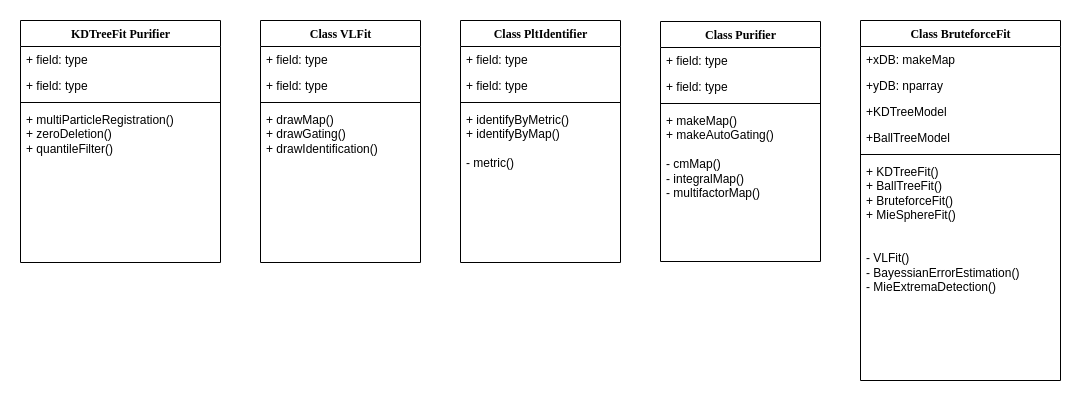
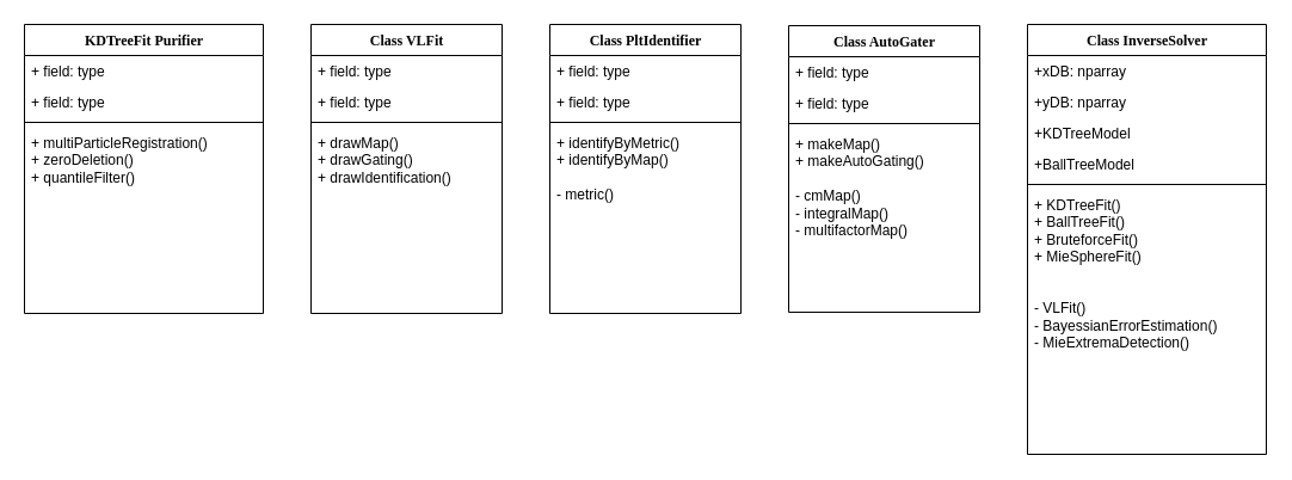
- <mxCell id="22" value="Class BruteforceFit" style="swimlane;html=1;fontStyle=1;align=center;verticalAlign=top;childLayout=stackLayout;horizontal=1;startSize=26;horizontalStack=0;resizeParent=1;resizeLast=0;collapsible=1;marginBottom=0;swimlaneFillColor=#ffffff;rounded=0;shadow=0;comic=0;labelBackgroundColor=none;strokeWidth=1;fillColor=none;fontFamily=Verdana;fontSize=12" parent="1" vertex="1"><mxGeometry x="860" y="20" width="200" height="360" as="geometry" /></mxCell>
+ <mxCell id="22" value="Class InverseSolver" style="swimlane;html=1;fontStyle=1;align=center;verticalAlign=top;childLayout=stackLayout;horizontal=1;startSize=26;horizontalStack=0;resizeParent=1;resizeLast=0;collapsible=1;marginBottom=0;swimlaneFillColor=#ffffff;rounded=0;shadow=0;comic=0;labelBackgroundColor=none;strokeWidth=1;fillColor=none;fontFamily=Verdana;fontSize=12" parent="1" vertex="1"><mxGeometry x="860" y="20" width="200" height="360" as="geometry" /></mxCell>
- <mxCell id="17" value="Class Purifier" style="swimlane;html=1;fontStyle=1;align=center;verticalAlign=top;childLayout=stackLayout;horizontal=1;startSize=26;horizontalStack=0;resizeParent=1;resizeLast=0;collapsible=1;marginBottom=0;swimlaneFillColor=#ffffff;rounded=0;shadow=0;comic=0;labelBackgroundColor=none;strokeWidth=1;fillColor=none;fontFamily=Verdana;fontSize=12" parent="1" vertex="1"><mxGeometry x="660" y="21" width="160" height="240" as="geometry" /></mxCell>
+ <mxCell id="17" value="Class AutoGater" style="swimlane;html=1;fontStyle=1;align=center;verticalAlign=top;childLayout=stackLayout;horizontal=1;startSize=26;horizontalStack=0;resizeParent=1;resizeLast=0;collapsible=1;marginBottom=0;swimlaneFillColor=#ffffff;rounded=0;shadow=0;comic=0;labelBackgroundColor=none;strokeWidth=1;fillColor=none;fontFamily=Verdana;fontSize=12" parent="1" vertex="1"><mxGeometry x="660" y="21" width="160" height="240" as="geometry" /></mxCell>
- <mxCell id="23" value="+xDB: makeMap" style="text;html=1;strokeColor=none;fillColor=none;align=left;verticalAlign=top;spacingLeft=4;spacingRight=4;whiteSpace=wrap;overflow=hidden;rotatable=0;points=[[0,0.5],[1,0.5]];portConstraint=eastwest;" parent="22" vertex="1"><mxGeometry y="26" width="200" height="26" as="geometry" /></mxCell>
+ <mxCell id="23" value="+xDB: nparray" style="text;html=1;strokeColor=none;fillColor=none;align=left;verticalAlign=top;spacingLeft=4;spacingRight=4;whiteSpace=wrap;overflow=hidden;rotatable=0;points=[[0,0.5],[1,0.5]];portConstraint=eastwest;" parent="22" vertex="1"><mxGeometry y="26" width="200" height="26" as="geometry" /></mxCell>
